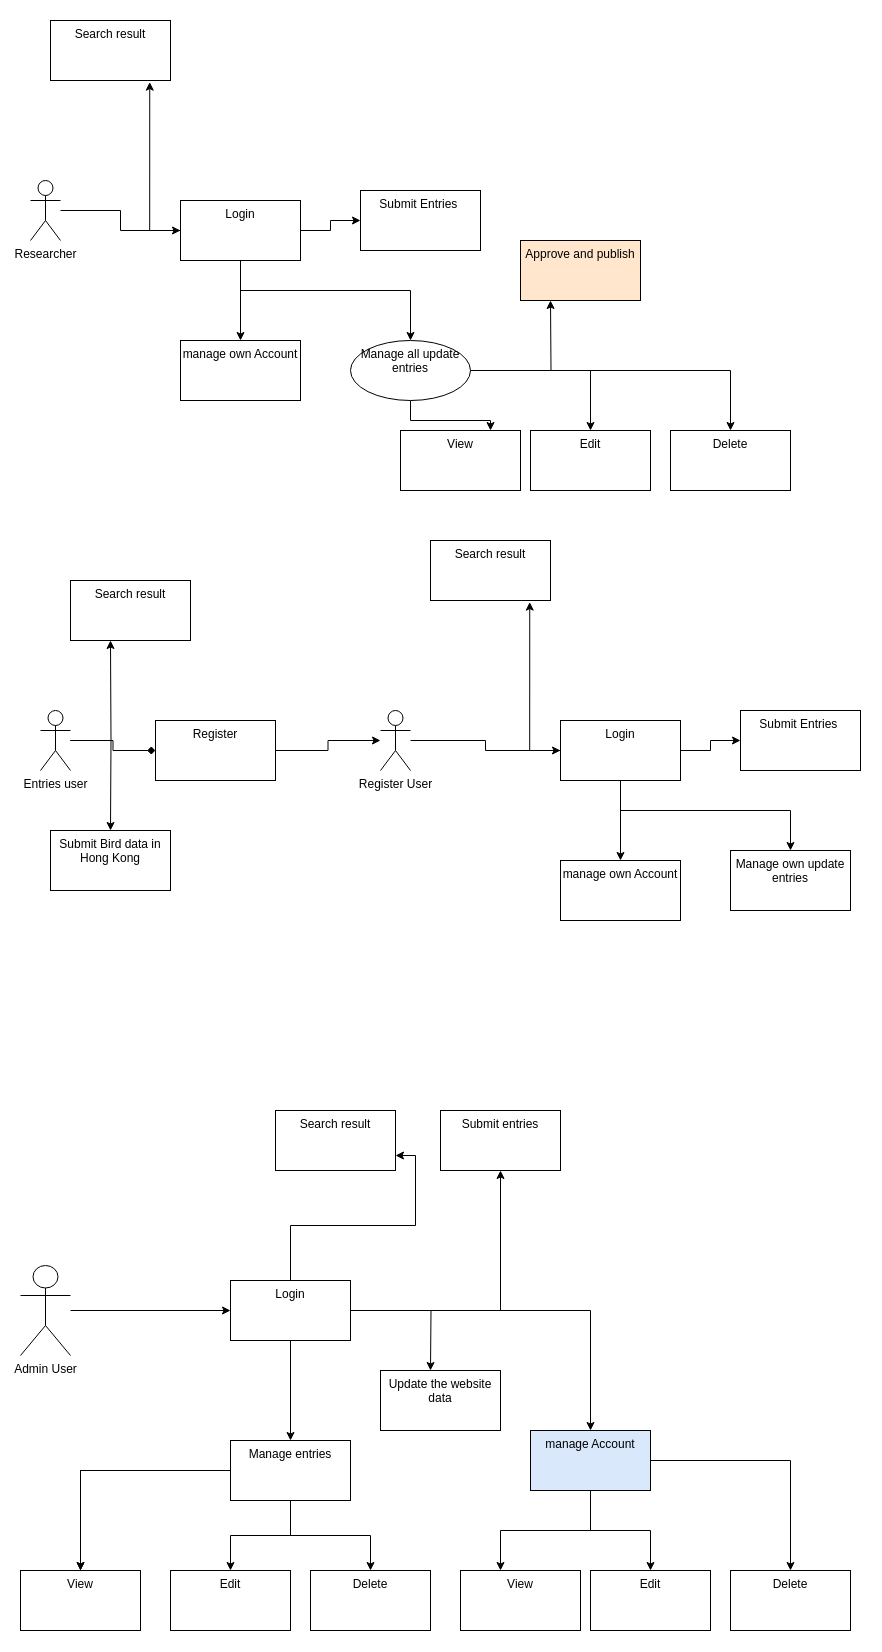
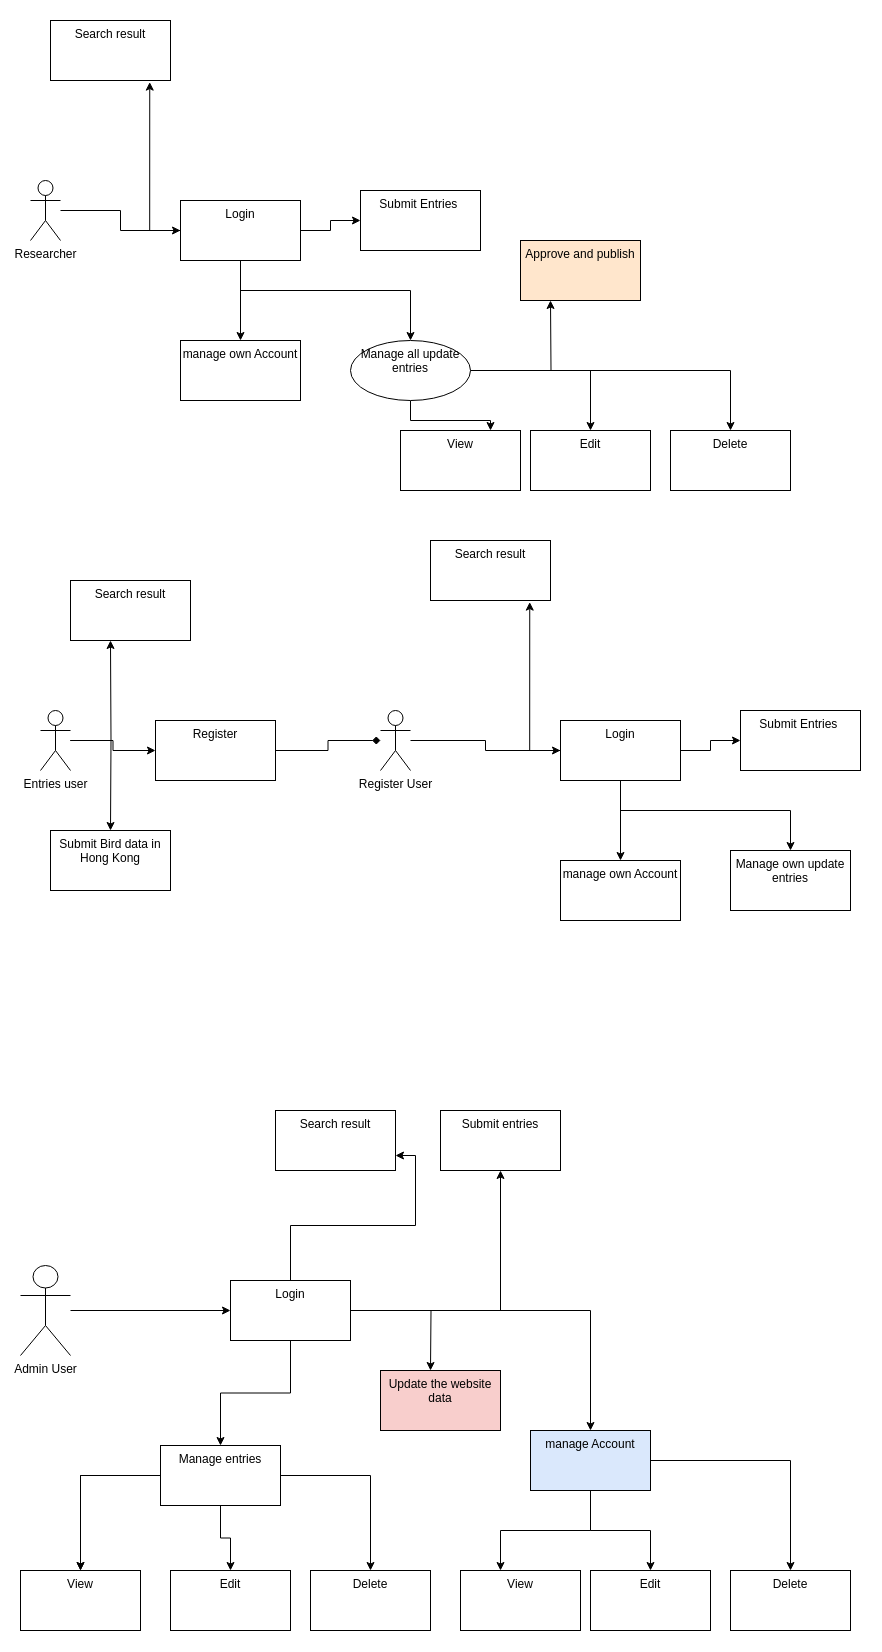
- <mxCell id="32" style="edgeStyle=orthogonalEdgeStyle;rounded=0;orthogonalLoop=1;jettySize=auto;html=1;" edge="1" parent="1" source="33" target="46"><mxGeometry relative="1" as="geometry" /></mxCell>
+ <mxCell id="32" style="edgeStyle=orthogonalEdgeStyle;rounded=0;orthogonalLoop=1;jettySize=auto;html=1;endArrow=diamond;" edge="1" parent="1" source="33" target="46"><mxGeometry relative="1" as="geometry" /></mxCell>
- <mxCell id="28" style="edgeStyle=orthogonalEdgeStyle;rounded=0;orthogonalLoop=1;jettySize=auto;html=1;endArrow=diamond;" edge="1" parent="1" source="31" target="33"><mxGeometry relative="1" as="geometry" /></mxCell>
+ <mxCell id="28" style="edgeStyle=orthogonalEdgeStyle;rounded=0;orthogonalLoop=1;jettySize=auto;html=1;" edge="1" parent="1" source="31" target="33"><mxGeometry relative="1" as="geometry" /></mxCell>
- <mxCell id="27" value="Update the website data" style="whiteSpace=wrap;html=1;verticalAlign=top;" vertex="1" parent="1"><mxGeometry x="380" y="1370" width="120" height="60" as="geometry" /></mxCell>
+ <mxCell id="27" value="Update the website data" style="whiteSpace=wrap;html=1;verticalAlign=top;fillColor=#f8cecc;" vertex="1" parent="1"><mxGeometry x="380" y="1370" width="120" height="60" as="geometry" /></mxCell>
- <mxCell id="18" value="Manage entries" style="whiteSpace=wrap;html=1;verticalAlign=top;" vertex="1" parent="1"><mxGeometry x="230" y="1440" width="120" height="60" as="geometry" /></mxCell>
+ <mxCell id="18" value="Manage entries" style="whiteSpace=wrap;html=1;verticalAlign=top;" vertex="1" parent="1"><mxGeometry x="160" y="1445" width="120" height="60" as="geometry" /></mxCell>
